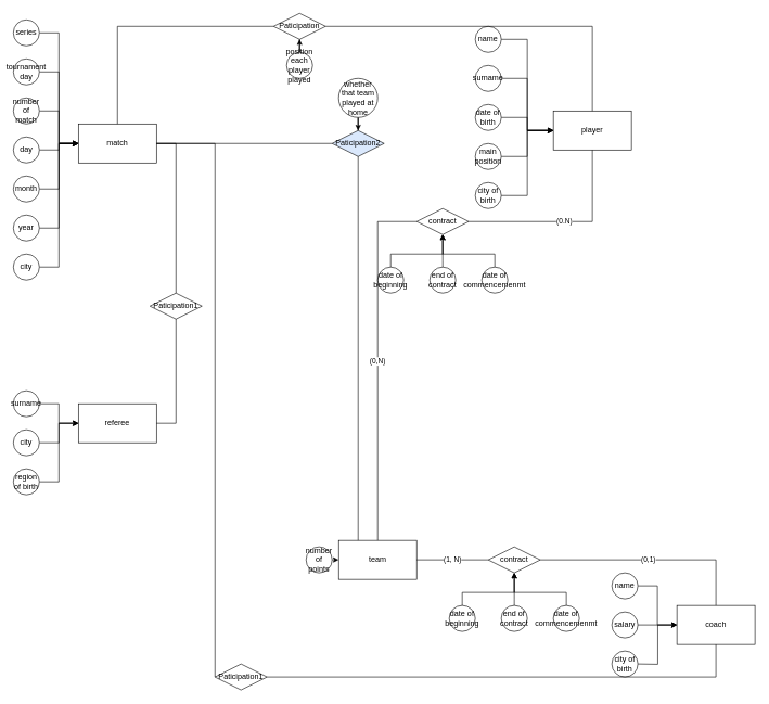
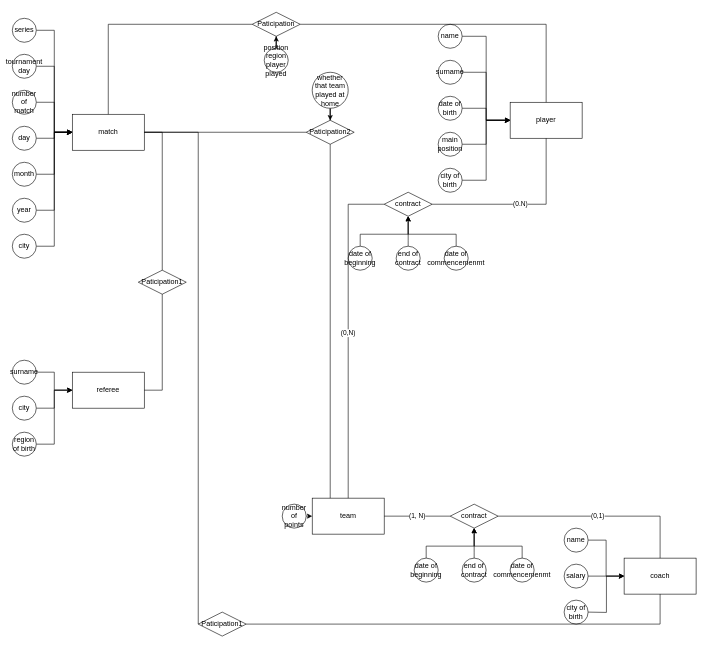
- <mxCell id="63" value="position each player played" style="ellipse;whiteSpace=wrap;html=1;aspect=fixed;" parent="1" vertex="1"><mxGeometry x="440" y="80" width="40" height="40" as="geometry" /></mxCell>
+ <mxCell id="63" value="position region player played" style="ellipse;whiteSpace=wrap;html=1;aspect=fixed;" parent="1" vertex="1"><mxGeometry x="440" y="80" width="40" height="40" as="geometry" /></mxCell>
- <mxCell id="72" value="Paticipation2" style="rhombus;whiteSpace=wrap;html=1;fillColor=#dae8fc;" parent="1" vertex="1"><mxGeometry x="510" y="200" width="80" height="40" as="geometry" /></mxCell>
+ <mxCell id="72" value="Paticipation2" style="rhombus;whiteSpace=wrap;html=1;" parent="1" vertex="1"><mxGeometry x="510" y="200" width="80" height="40" as="geometry" /></mxCell>
